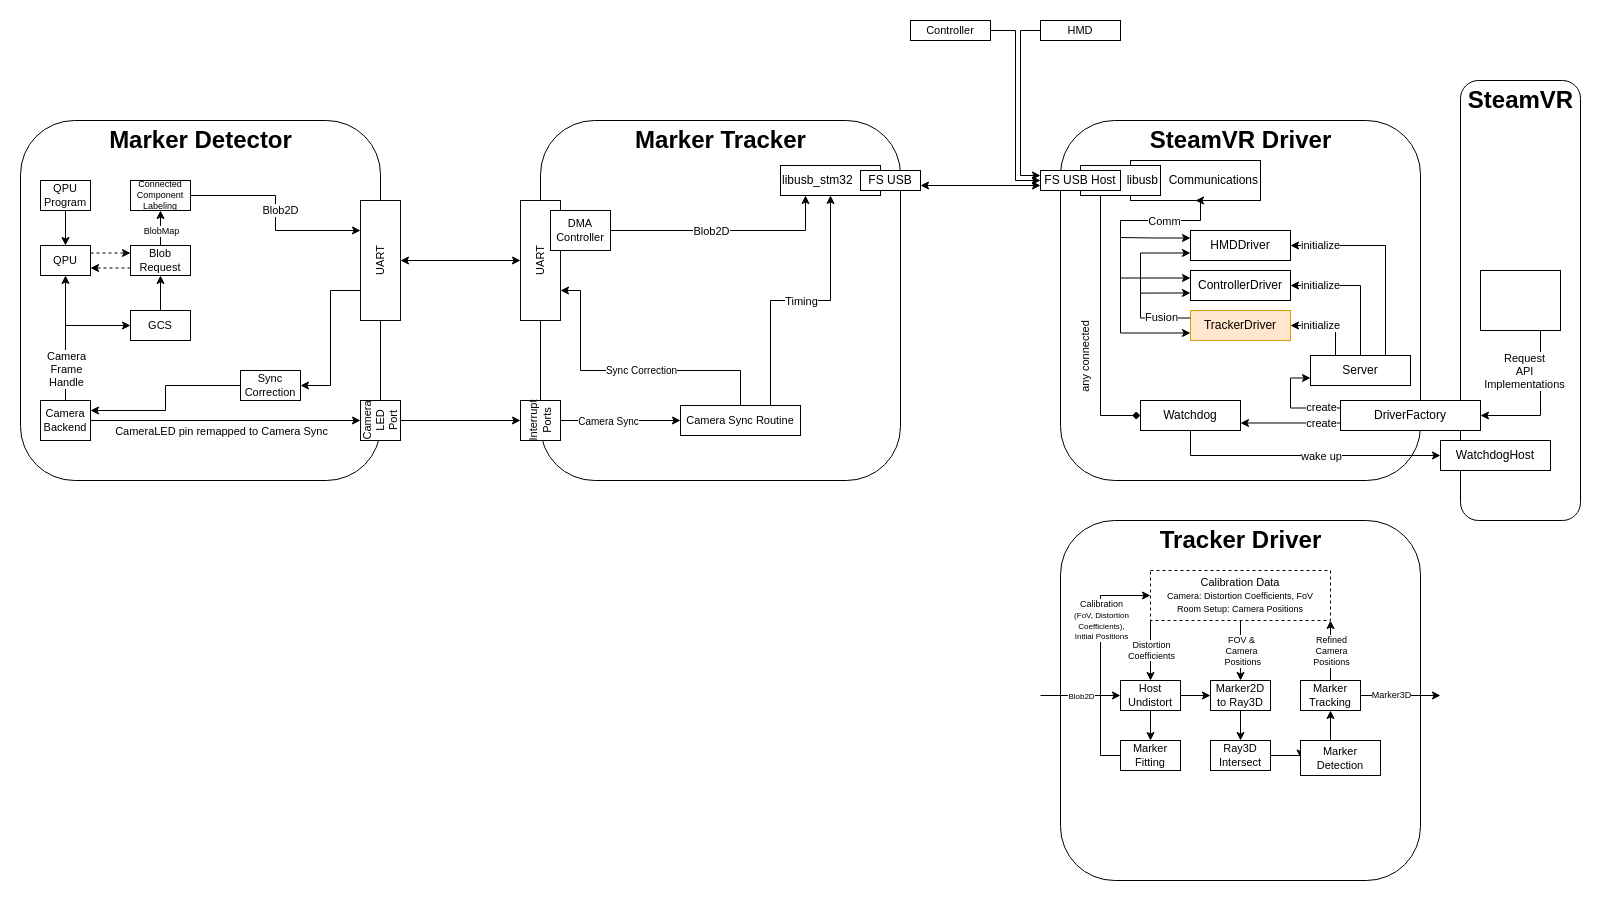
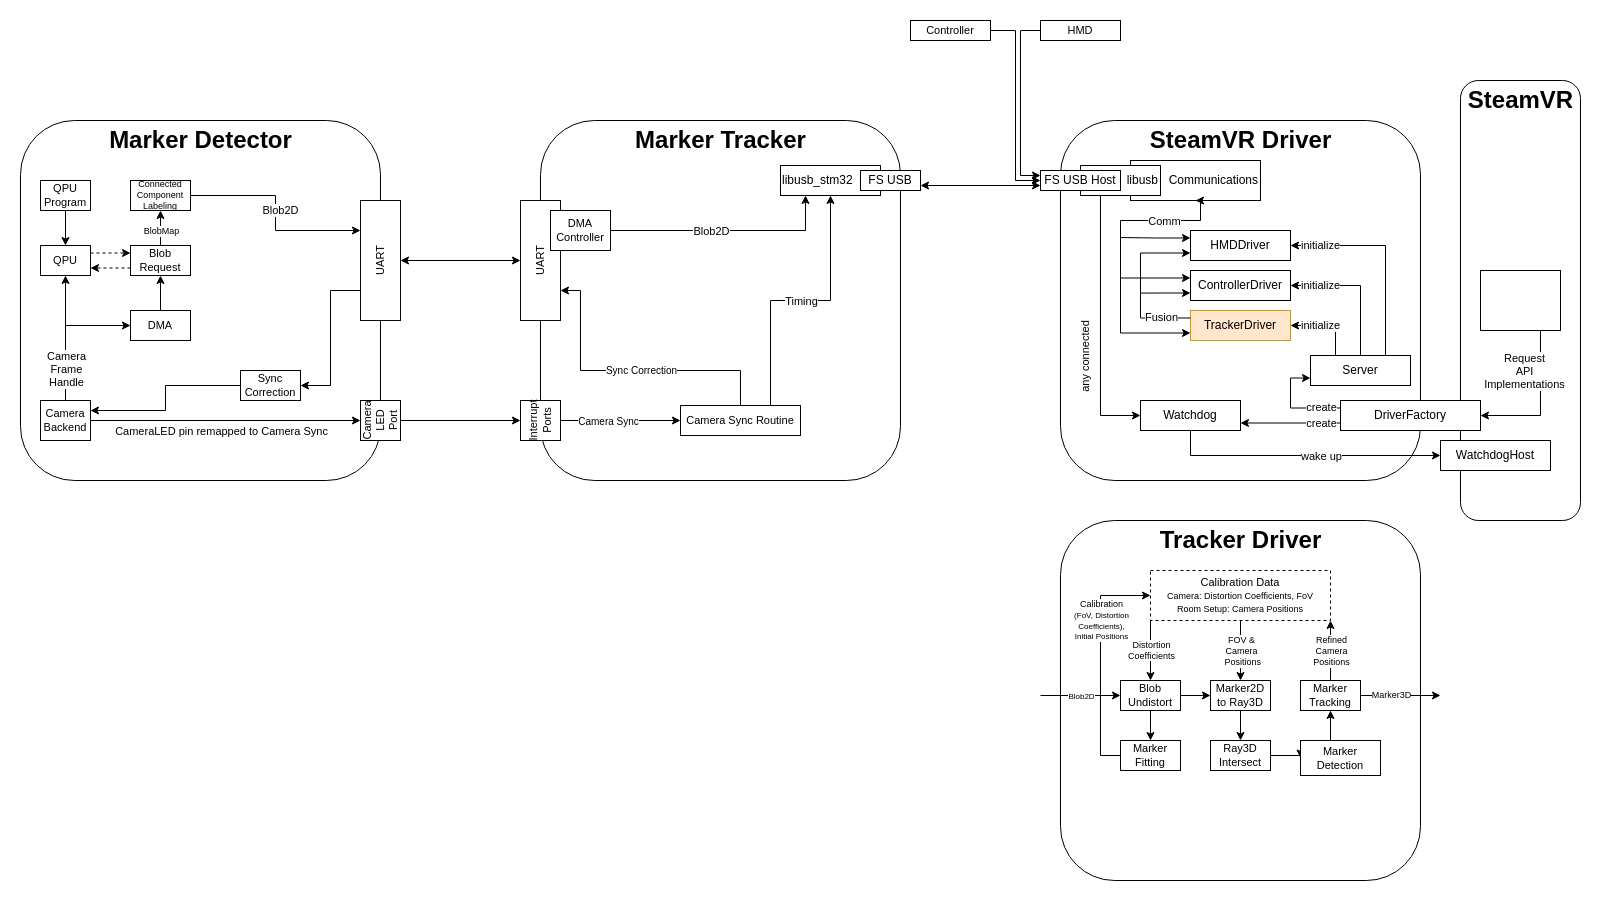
- <mxCell id="91" value="GCS" style="rounded=0;whiteSpace=wrap;html=1;strokeColor=#030303;fontSize=11;align=center;" parent="1" vertex="1"><mxGeometry x="130" y="310" width="60" height="30" as="geometry" /></mxCell>
+ <mxCell id="91" value="DMA" style="rounded=0;whiteSpace=wrap;html=1;strokeColor=#030303;fontSize=11;align=center;" parent="1" vertex="1"><mxGeometry x="130" y="310" width="60" height="30" as="geometry" /></mxCell>
- <mxCell id="16" style="edgeStyle=orthogonalEdgeStyle;rounded=0;orthogonalLoop=1;jettySize=auto;html=1;exitX=0.25;exitY=1;exitDx=0;exitDy=0;entryX=0;entryY=0.5;entryDx=0;entryDy=0;endArrow=diamond;" parent="1" source="19" target="28" edge="1"><mxGeometry relative="1" as="geometry"><Array as="points"><mxPoint x="1100" y="415" /></Array></mxGeometry></mxCell>
+ <mxCell id="16" style="edgeStyle=orthogonalEdgeStyle;rounded=0;orthogonalLoop=1;jettySize=auto;html=1;exitX=0.25;exitY=1;exitDx=0;exitDy=0;entryX=0;entryY=0.5;entryDx=0;entryDy=0;" parent="1" source="19" target="28" edge="1"><mxGeometry relative="1" as="geometry"><Array as="points"><mxPoint x="1100" y="415" /></Array></mxGeometry></mxCell>
- <mxCell id="105" value="Host Undistort" style="rounded=0;whiteSpace=wrap;html=1;strokeColor=#030303;fontSize=11;align=center;" parent="1" vertex="1"><mxGeometry x="1120" y="680" width="60" height="30" as="geometry" /></mxCell>
+ <mxCell id="105" value="Blob Undistort" style="rounded=0;whiteSpace=wrap;html=1;strokeColor=#030303;fontSize=11;align=center;" parent="1" vertex="1"><mxGeometry x="1120" y="680" width="60" height="30" as="geometry" /></mxCell>
